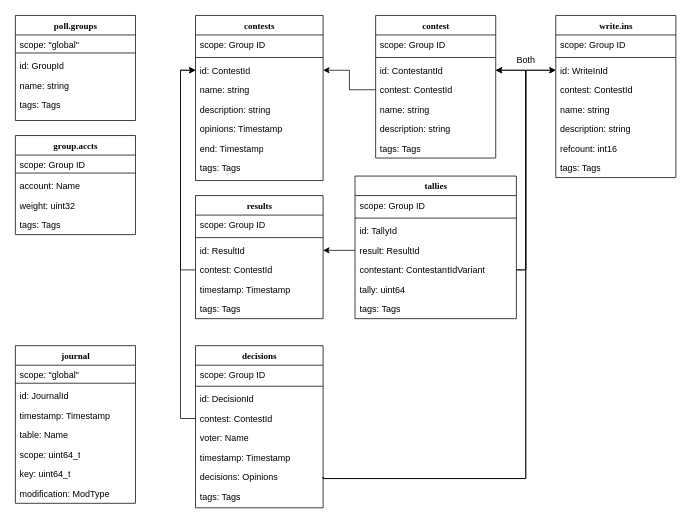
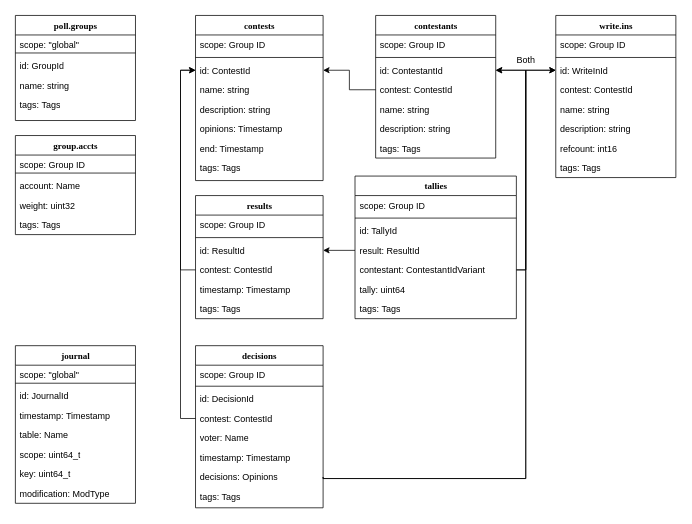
- <mxCell id="17" value="contest" style="swimlane;html=1;fontStyle=1;align=center;verticalAlign=top;childLayout=stackLayout;horizontal=1;startSize=26;horizontalStack=0;resizeParent=1;resizeLast=0;collapsible=1;marginBottom=0;swimlaneFillColor=#ffffff;rounded=0;shadow=0;comic=0;labelBackgroundColor=none;strokeWidth=1;fillColor=#ffffff;fontFamily=Verdana;fontSize=12" parent="1" vertex="1"><mxGeometry x="500" y="20" width="160" height="190" as="geometry" /></mxCell>
+ <mxCell id="17" value="contestants" style="swimlane;html=1;fontStyle=1;align=center;verticalAlign=top;childLayout=stackLayout;horizontal=1;startSize=26;horizontalStack=0;resizeParent=1;resizeLast=0;collapsible=1;marginBottom=0;swimlaneFillColor=#ffffff;rounded=0;shadow=0;comic=0;labelBackgroundColor=none;strokeWidth=1;fillColor=#ffffff;fontFamily=Verdana;fontSize=12" parent="1" vertex="1"><mxGeometry x="500" y="20" width="160" height="190" as="geometry" /></mxCell>
